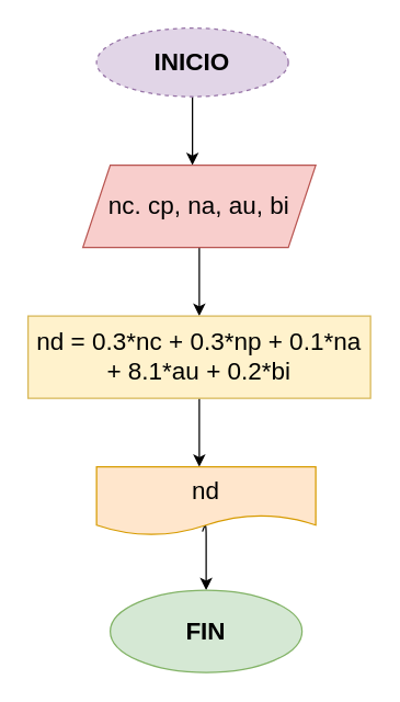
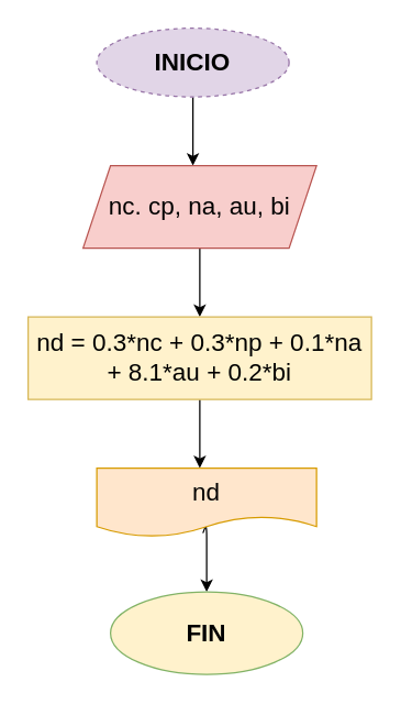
- <mxCell id="10" value="&lt;font color=&quot;#000000&quot;&gt;&lt;b&gt;FIN&lt;/b&gt;&lt;/font&gt;" style="ellipse;whiteSpace=wrap;html=1;fontSize=18;fillColor=#d5e8d4;strokeColor=#82b366;" vertex="1" parent="1"><mxGeometry x="80" y="430" width="140" height="60" as="geometry" /></mxCell>
+ <mxCell id="10" value="&lt;font color=&quot;#000000&quot;&gt;&lt;b&gt;FIN&lt;/b&gt;&lt;/font&gt;" style="ellipse;whiteSpace=wrap;html=1;fontSize=18;fillColor=#fff2cc;strokeColor=#82b366;" vertex="1" parent="1"><mxGeometry x="80" y="430" width="140" height="60" as="geometry" /></mxCell>
